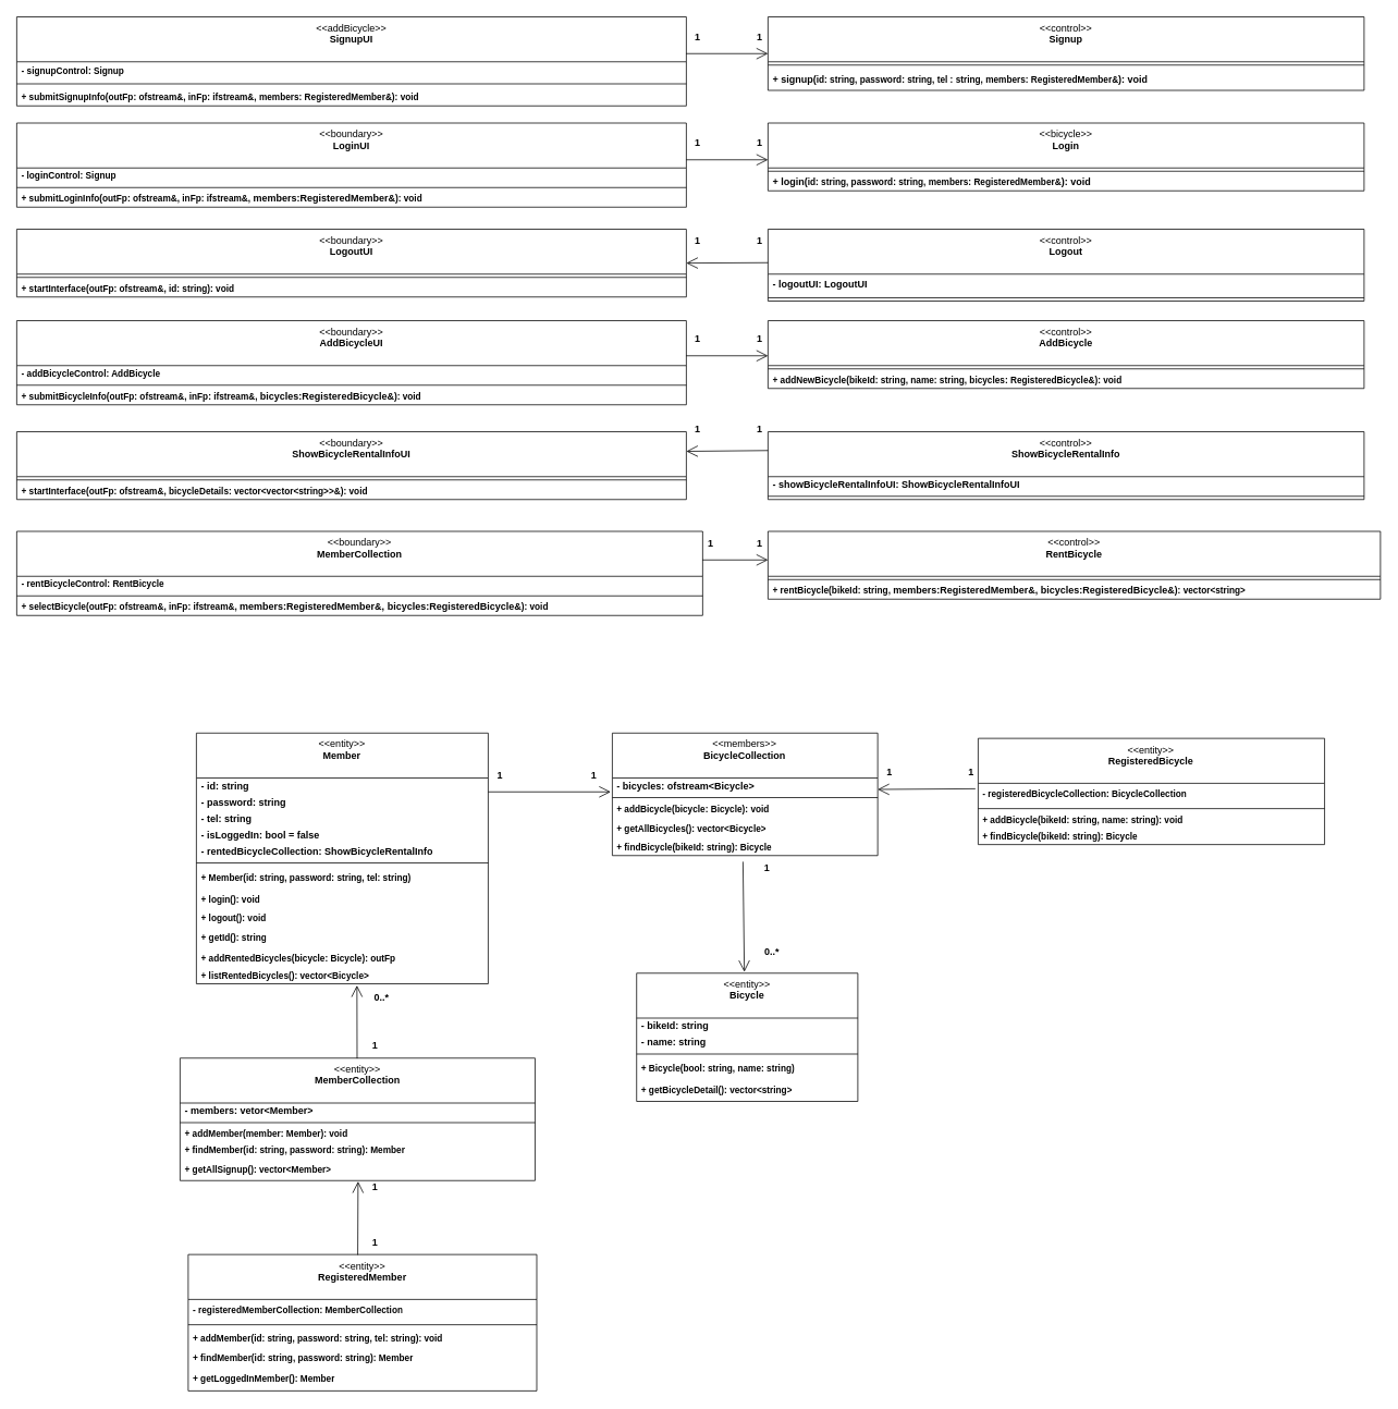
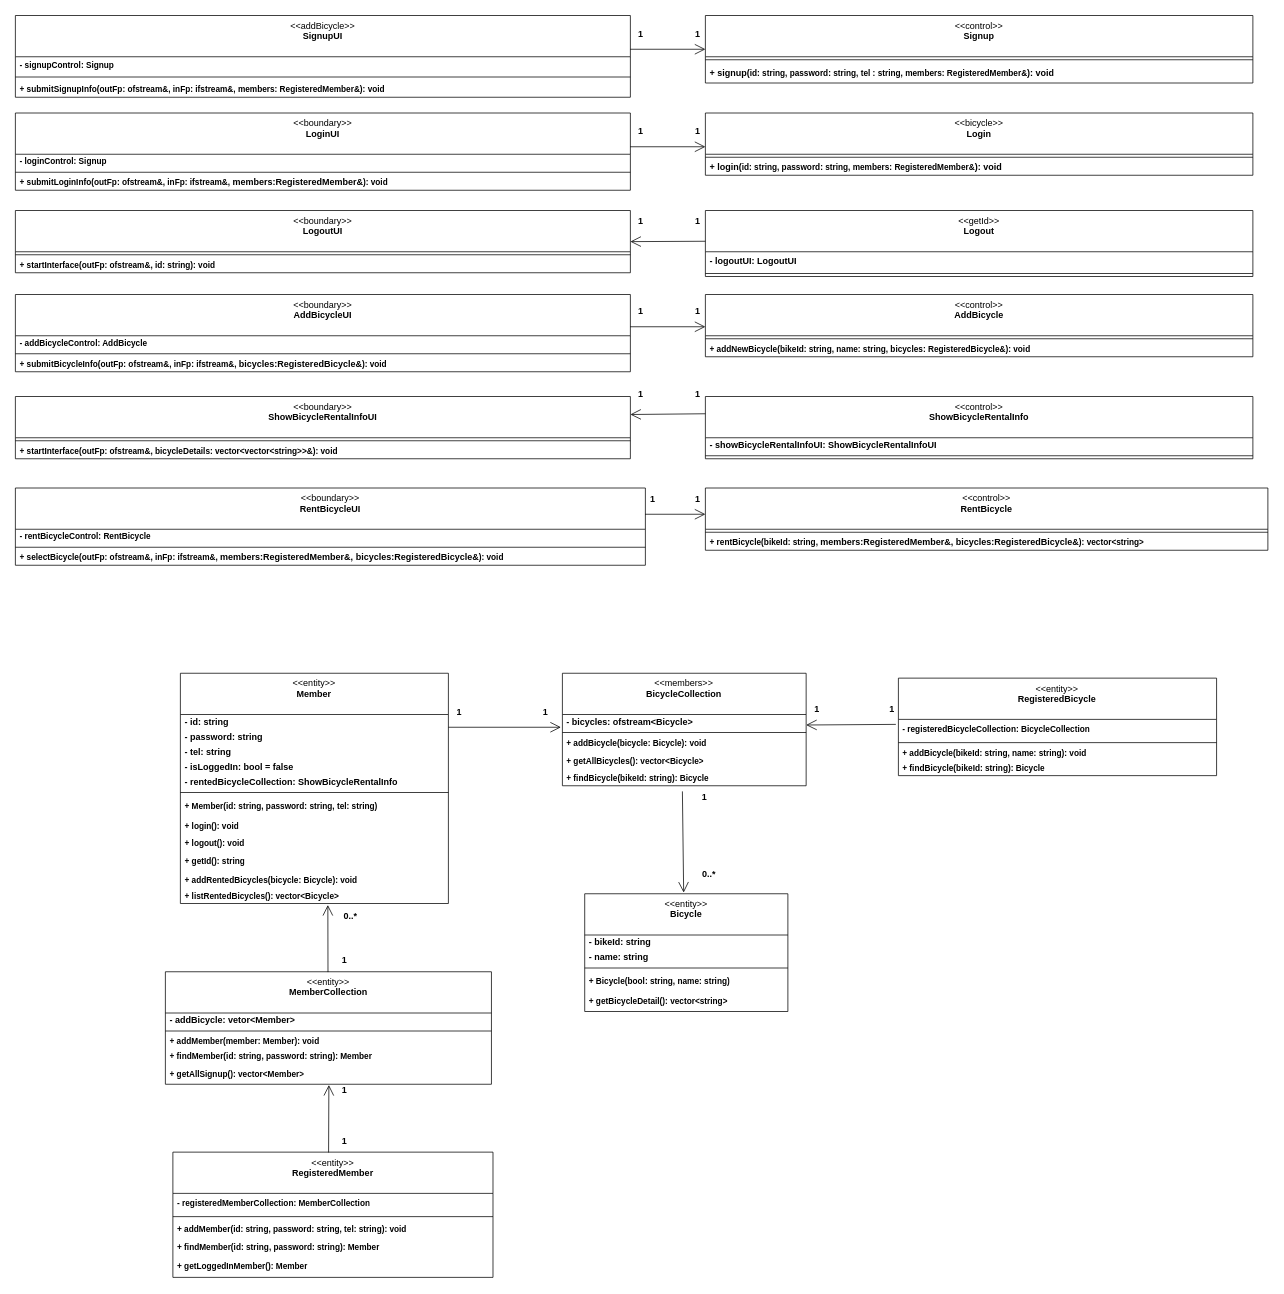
- <mxCell id="16" value="&amp;lt;&amp;lt;control&amp;gt;&amp;gt;&lt;br&gt;&lt;b&gt;Logout&lt;/b&gt;" style="swimlane;fontStyle=0;align=center;verticalAlign=top;childLayout=stackLayout;horizontal=1;startSize=55;horizontalStack=0;resizeParent=1;resizeParentMax=0;resizeLast=0;collapsible=0;marginBottom=0;html=1;whiteSpace=wrap;" parent="1" vertex="1"><mxGeometry x="940" y="280" width="730" height="88" as="geometry" /></mxCell>
+ <mxCell id="16" value="&amp;lt;&amp;lt;getId&amp;gt;&amp;gt;&lt;br&gt;&lt;b&gt;Logout&lt;/b&gt;" style="swimlane;fontStyle=0;align=center;verticalAlign=top;childLayout=stackLayout;horizontal=1;startSize=55;horizontalStack=0;resizeParent=1;resizeParentMax=0;resizeLast=0;collapsible=0;marginBottom=0;html=1;whiteSpace=wrap;" parent="1" vertex="1"><mxGeometry x="940" y="280" width="730" height="88" as="geometry" /></mxCell>
- <mxCell id="36" value="&amp;lt;&amp;lt;boundary&amp;gt;&amp;gt;&lt;br&gt;&lt;b&gt;MemberCollection&lt;/b&gt;" style="swimlane;fontStyle=0;align=center;verticalAlign=top;childLayout=stackLayout;horizontal=1;startSize=55;horizontalStack=0;resizeParent=1;resizeParentMax=0;resizeLast=0;collapsible=0;marginBottom=0;html=1;whiteSpace=wrap;" parent="1" vertex="1"><mxGeometry x="20" y="650" width="840" height="103" as="geometry" /></mxCell>
+ <mxCell id="36" value="&amp;lt;&amp;lt;boundary&amp;gt;&amp;gt;&lt;br&gt;&lt;b&gt;RentBicycleUI&lt;/b&gt;" style="swimlane;fontStyle=0;align=center;verticalAlign=top;childLayout=stackLayout;horizontal=1;startSize=55;horizontalStack=0;resizeParent=1;resizeParentMax=0;resizeLast=0;collapsible=0;marginBottom=0;html=1;whiteSpace=wrap;" parent="1" vertex="1"><mxGeometry x="20" y="650" width="840" height="103" as="geometry" /></mxCell>
- <mxCell id="60" value="&lt;b style=&quot;font-size: 11px; text-wrap-mode: nowrap;&quot;&gt;+ addRentedBicycles(bicycle: Bicycle): outFp&lt;/b&gt;" style="text;html=1;strokeColor=none;fillColor=none;align=left;verticalAlign=middle;spacingLeft=4;spacingRight=4;overflow=hidden;rotatable=0;points=[[0,0.5],[1,0.5]];portConstraint=eastwest;whiteSpace=wrap;" parent="49" vertex="1"><mxGeometry y="264" width="357.37" height="23" as="geometry" /></mxCell>
+ <mxCell id="60" value="&lt;b style=&quot;font-size: 11px; text-wrap-mode: nowrap;&quot;&gt;+ addRentedBicycles(bicycle: Bicycle): void&lt;/b&gt;" style="text;html=1;strokeColor=none;fillColor=none;align=left;verticalAlign=middle;spacingLeft=4;spacingRight=4;overflow=hidden;rotatable=0;points=[[0,0.5],[1,0.5]];portConstraint=eastwest;whiteSpace=wrap;" parent="49" vertex="1"><mxGeometry y="264" width="357.37" height="23" as="geometry" /></mxCell>
- <mxCell id="89" value="&lt;b&gt;- members: vetor&amp;lt;Member&amp;gt;&lt;/b&gt;" style="text;html=1;strokeColor=none;fillColor=none;align=left;verticalAlign=middle;spacingLeft=4;spacingRight=4;overflow=hidden;rotatable=0;points=[[0,0.5],[1,0.5]];portConstraint=eastwest;whiteSpace=wrap;" parent="88" vertex="1"><mxGeometry y="55" width="434.75" height="20" as="geometry" /></mxCell>
+ <mxCell id="89" value="&lt;b&gt;- addBicycle: vetor&amp;lt;Member&amp;gt;&lt;/b&gt;" style="text;html=1;strokeColor=none;fillColor=none;align=left;verticalAlign=middle;spacingLeft=4;spacingRight=4;overflow=hidden;rotatable=0;points=[[0,0.5],[1,0.5]];portConstraint=eastwest;whiteSpace=wrap;" parent="88" vertex="1"><mxGeometry y="55" width="434.75" height="20" as="geometry" /></mxCell>
